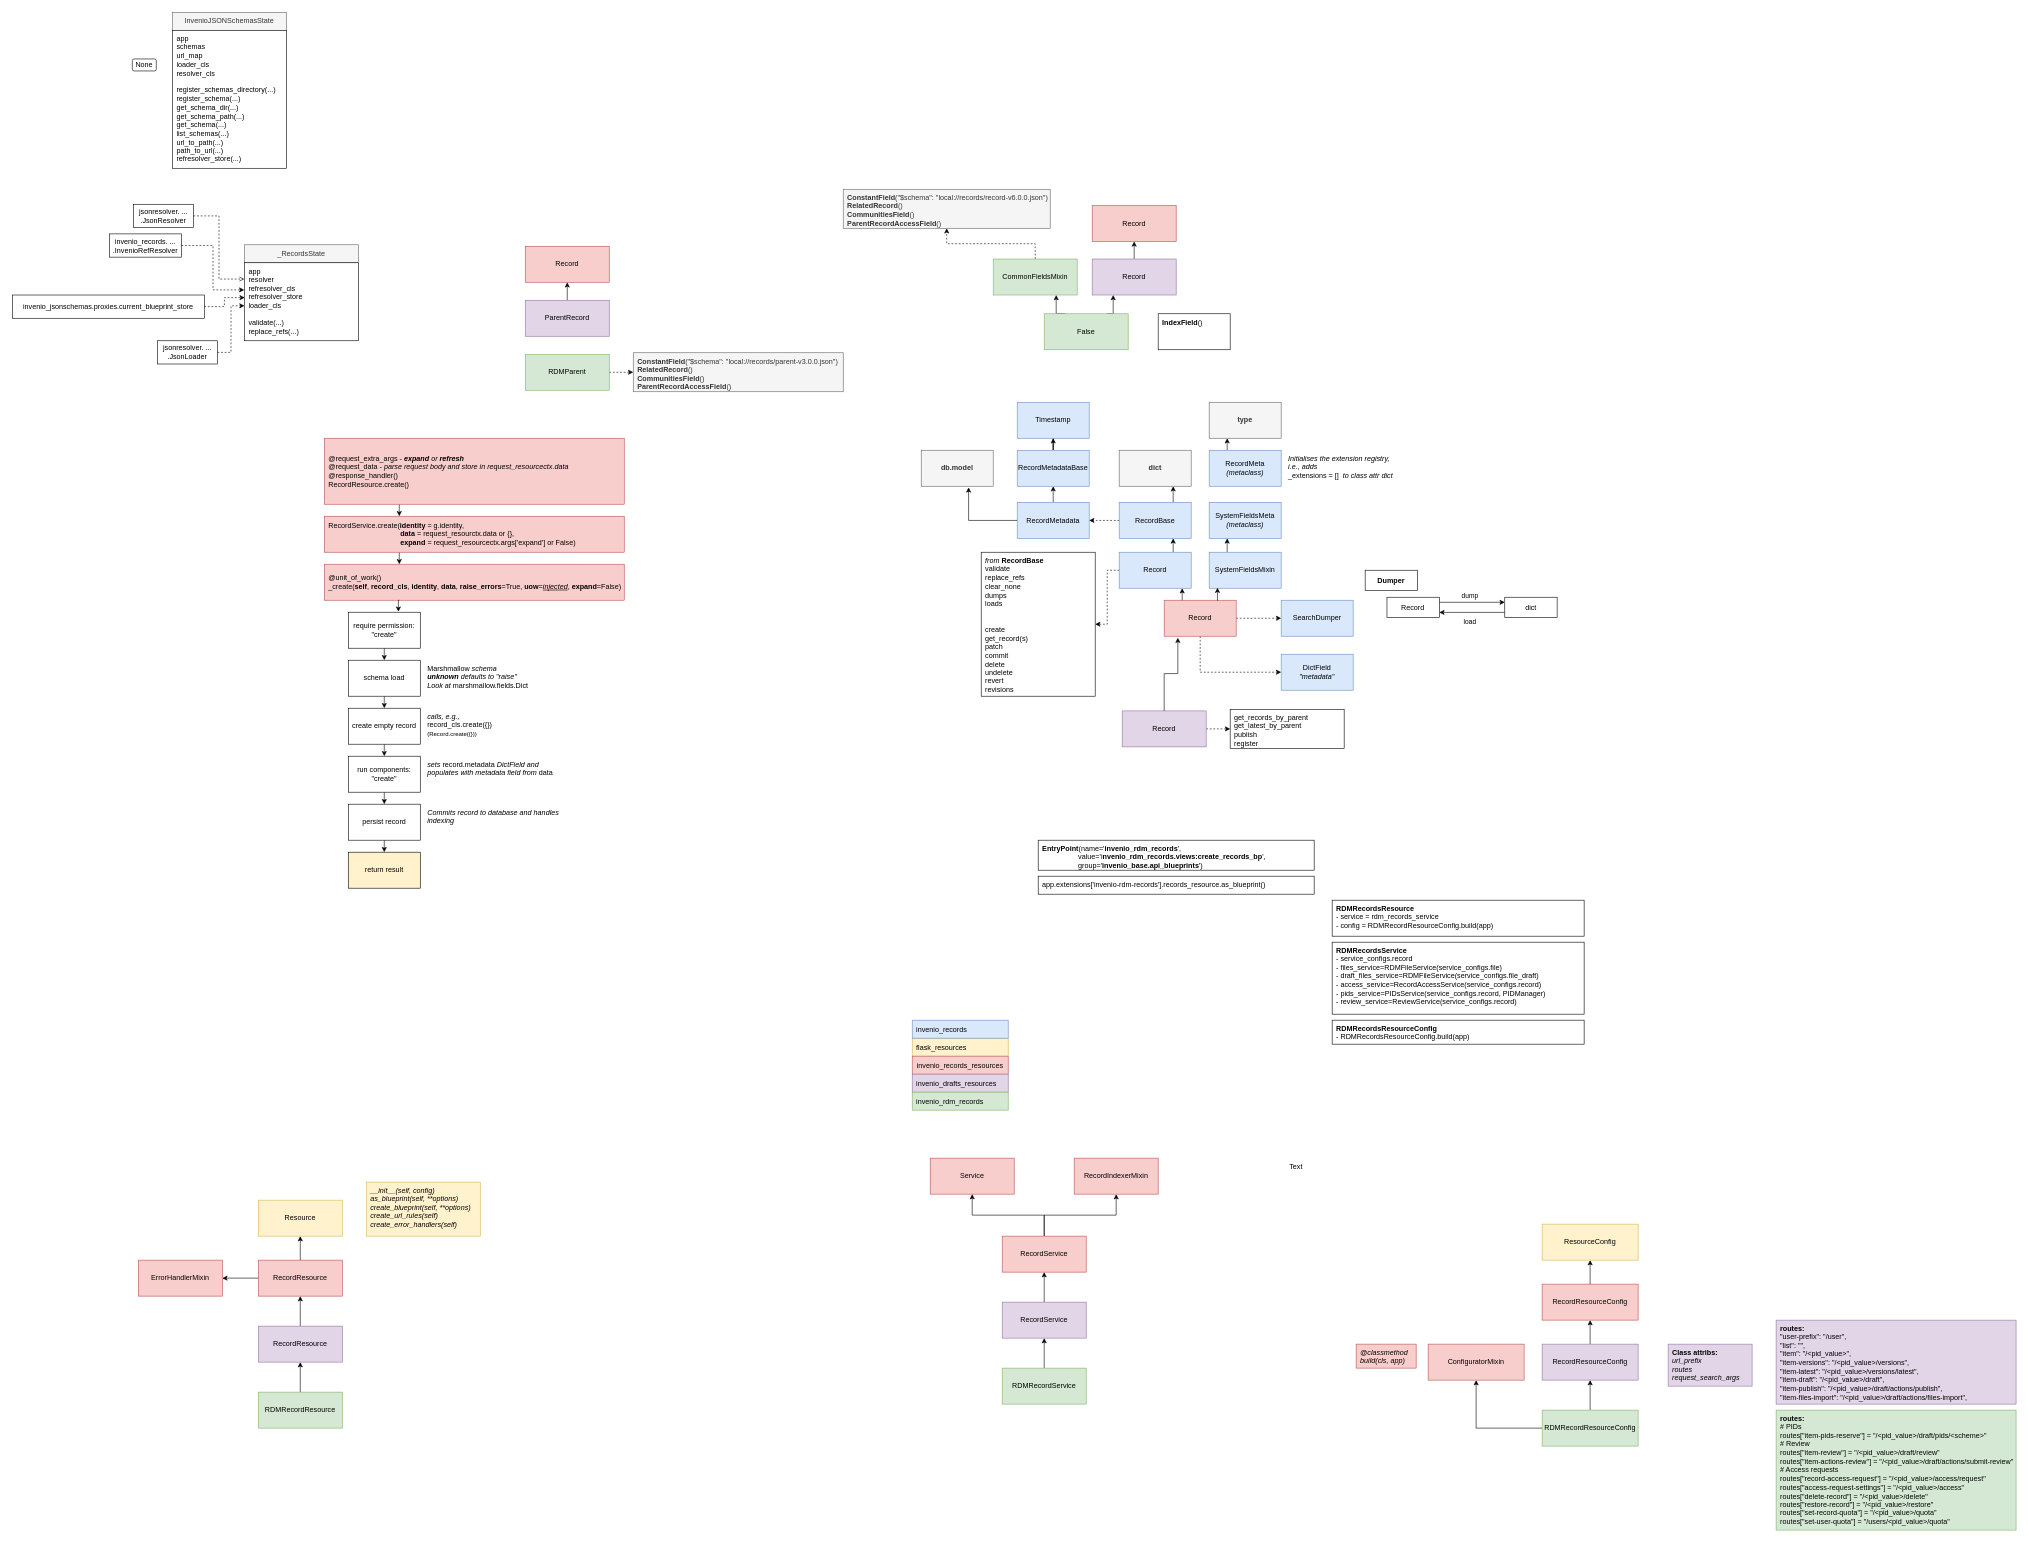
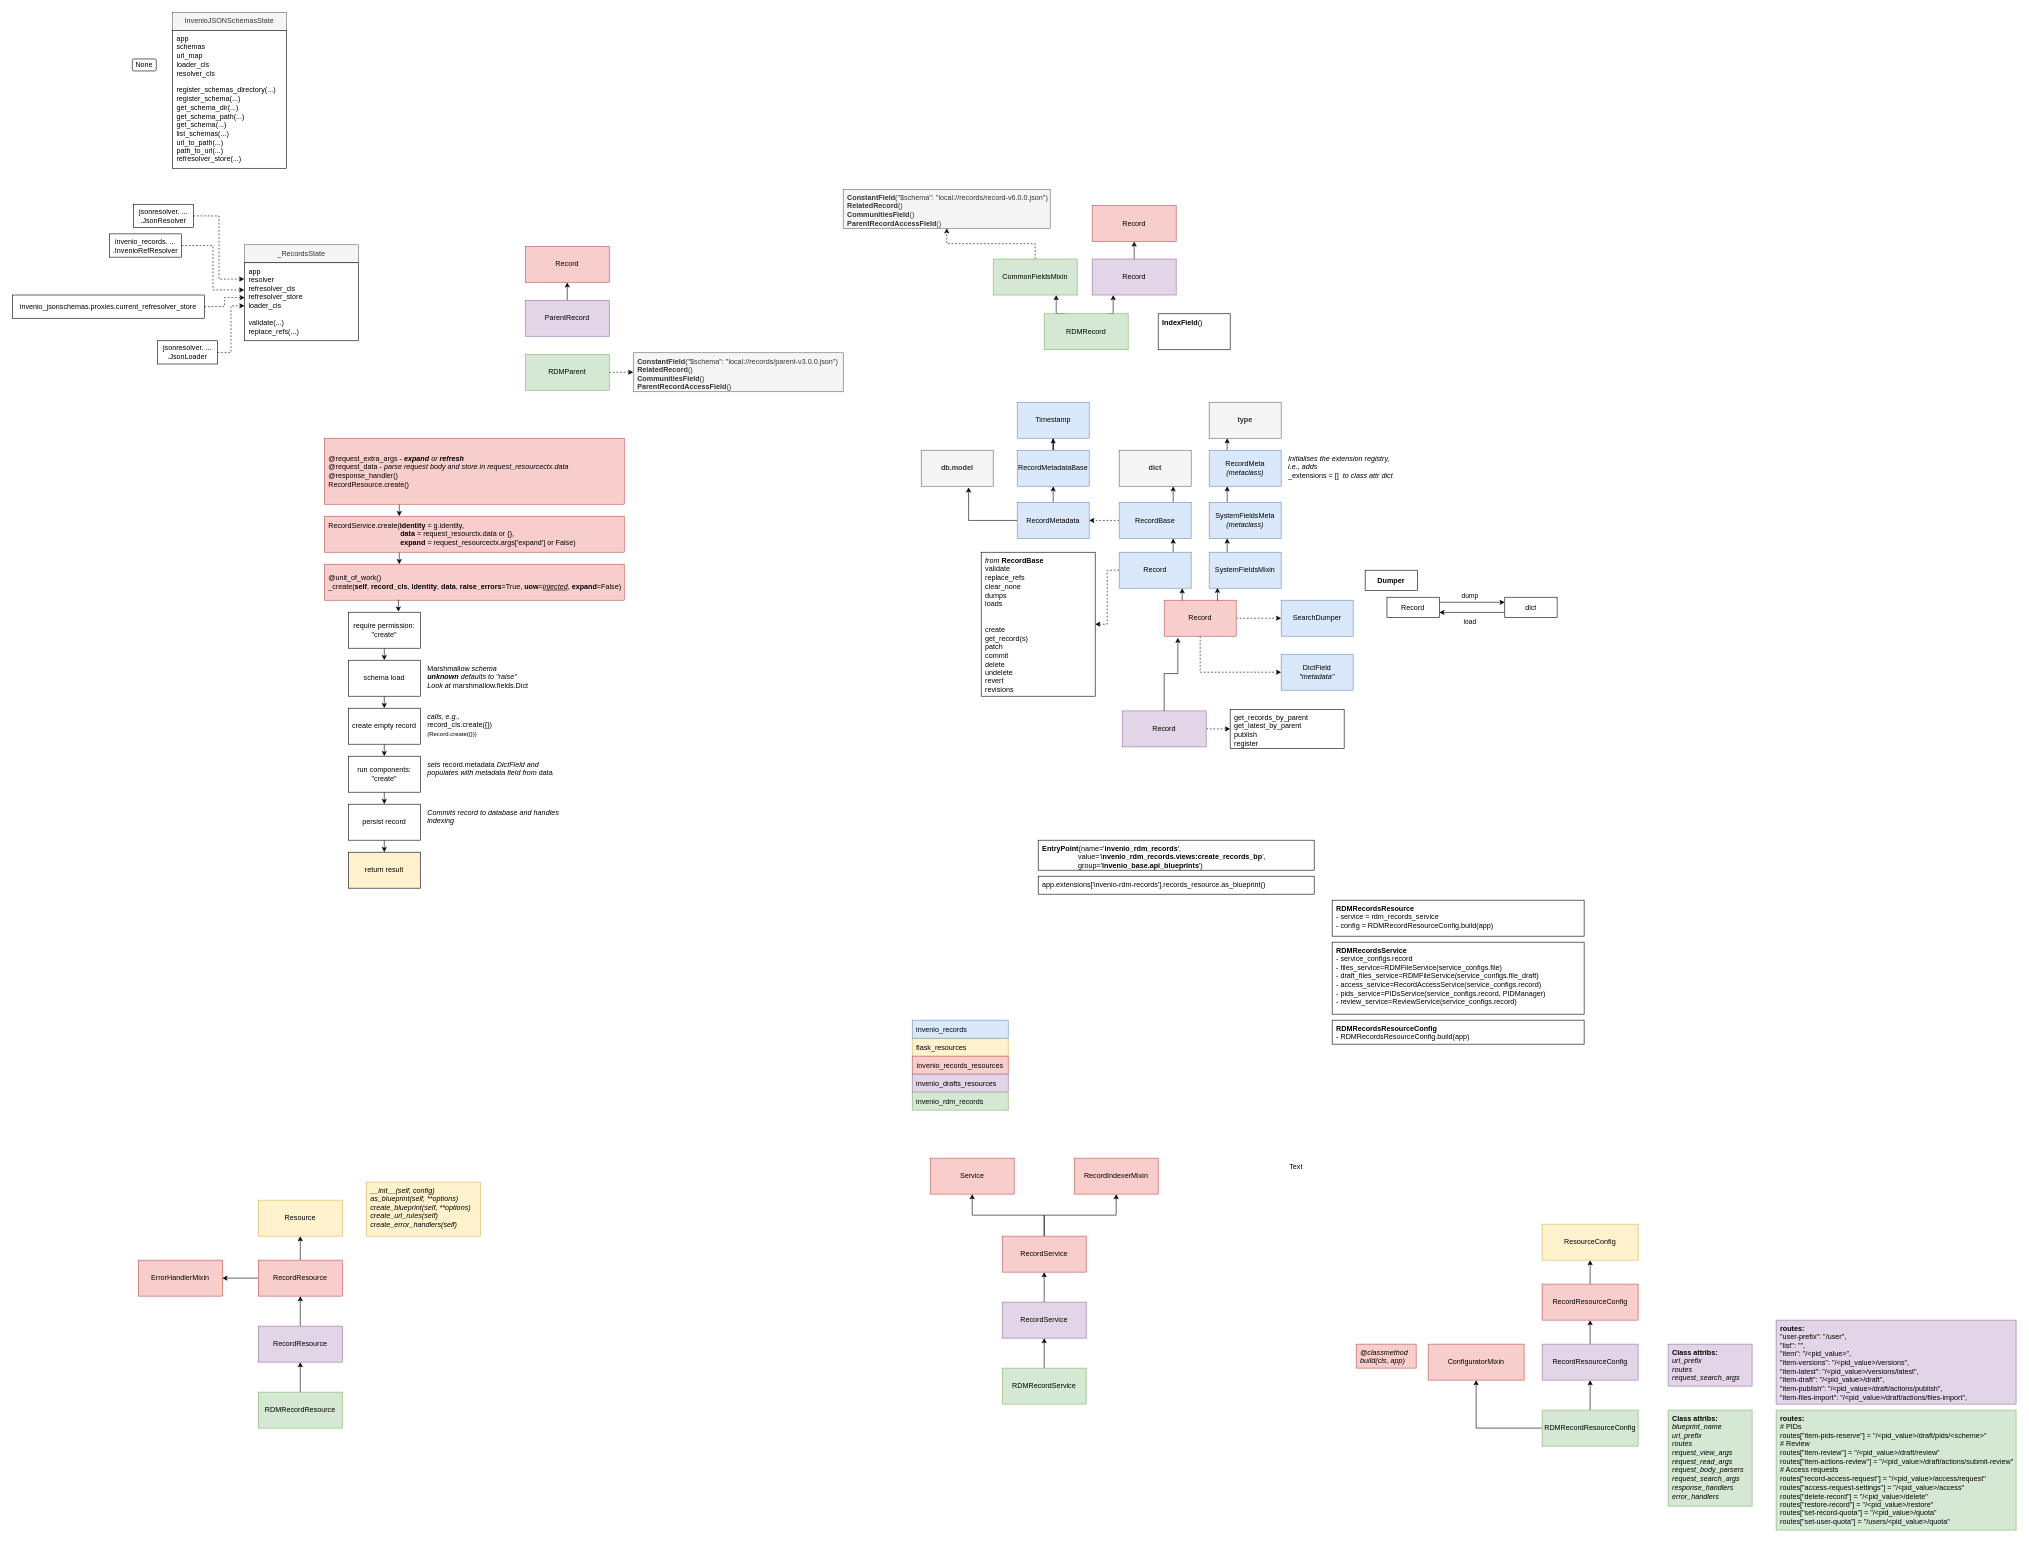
- <mxCell id="142" style="edgeStyle=orthogonalEdgeStyle;rounded=0;orthogonalLoop=1;jettySize=auto;html=1;exitX=1;exitY=0.5;exitDx=0;exitDy=0;entryX=-0.002;entryY=0.209;entryDx=0;entryDy=0;entryPerimeter=0;dashed=1;endArrow=open;" edge="1" parent="136" source="141" target="139"><mxGeometry relative="1" as="geometry" /></mxCell>
+ <mxCell id="142" style="edgeStyle=orthogonalEdgeStyle;rounded=0;orthogonalLoop=1;jettySize=auto;html=1;exitX=1;exitY=0.5;exitDx=0;exitDy=0;entryX=-0.002;entryY=0.209;entryDx=0;entryDy=0;entryPerimeter=0;dashed=1;" edge="1" parent="136" source="141" target="139"><mxGeometry relative="1" as="geometry" /></mxCell>
- <mxCell id="145" value="invenio_jsonschemas.proxies.current_blueprint_store" style="rounded=0;whiteSpace=wrap;html=1;" vertex="1" parent="136"><mxGeometry y="151.25" width="320" height="38.75" as="geometry" /></mxCell>
+ <mxCell id="145" value="invenio_jsonschemas.proxies.current_refresolver_store" style="rounded=0;whiteSpace=wrap;html=1;" vertex="1" parent="136"><mxGeometry y="151.25" width="320" height="38.75" as="geometry" /></mxCell>
- <mxCell id="73" value="False" style="rounded=0;whiteSpace=wrap;html=1;fillColor=#d5e8d4;strokeColor=#82b366;" parent="1" vertex="1"><mxGeometry x="1740" y="522.5" width="140" height="60" as="geometry" /></mxCell>
+ <mxCell id="73" value="RDMRecord" style="rounded=0;whiteSpace=wrap;html=1;fillColor=#d5e8d4;strokeColor=#82b366;" parent="1" vertex="1"><mxGeometry x="1740" y="522.5" width="140" height="60" as="geometry" /></mxCell>
+ <mxCell id="103" style="edgeStyle=orthogonalEdgeStyle;rounded=0;orthogonalLoop=1;jettySize=auto;html=1;exitX=0.25;exitY=0;exitDx=0;exitDy=0;entryX=0.25;entryY=1;entryDx=0;entryDy=0;" parent="80" source="104" target="115" edge="1"><mxGeometry relative="1" as="geometry" /></mxCell>
+ <mxCell id="39" value="&lt;div&gt;&lt;b&gt;Class attribs:&lt;/b&gt;&lt;/div&gt;&lt;i&gt;blueprint_name&lt;/i&gt;&lt;div&gt;&lt;i&gt;url_prefix&lt;/i&gt;&lt;/div&gt;&lt;div&gt;&lt;i&gt;routes&lt;/i&gt;&lt;/div&gt;&lt;div&gt;&lt;i&gt;request_view_args&lt;/i&gt;&lt;/div&gt;&lt;div&gt;&lt;i&gt;request_read_args&lt;/i&gt;&lt;/div&gt;&lt;div&gt;&lt;i&gt;request_body_parsers&lt;/i&gt;&lt;/div&gt;&lt;div&gt;&lt;i&gt;request_search_args&lt;/i&gt;&lt;/div&gt;&lt;div&gt;&lt;i&gt;response_handlers&lt;/i&gt;&lt;/div&gt;&lt;div&gt;&lt;i&gt;error_handlers&lt;/i&gt;&lt;/div&gt;&lt;div&gt;&lt;br&gt;&lt;/div&gt;" style="rounded=0;whiteSpace=wrap;html=1;spacingLeft=5;align=left;verticalAlign=top;fillColor=#d5e8d4;strokeColor=#82b366;" parent="1" vertex="1"><mxGeometry x="2780" y="2350" width="140" height="160" as="geometry" /></mxCell>
